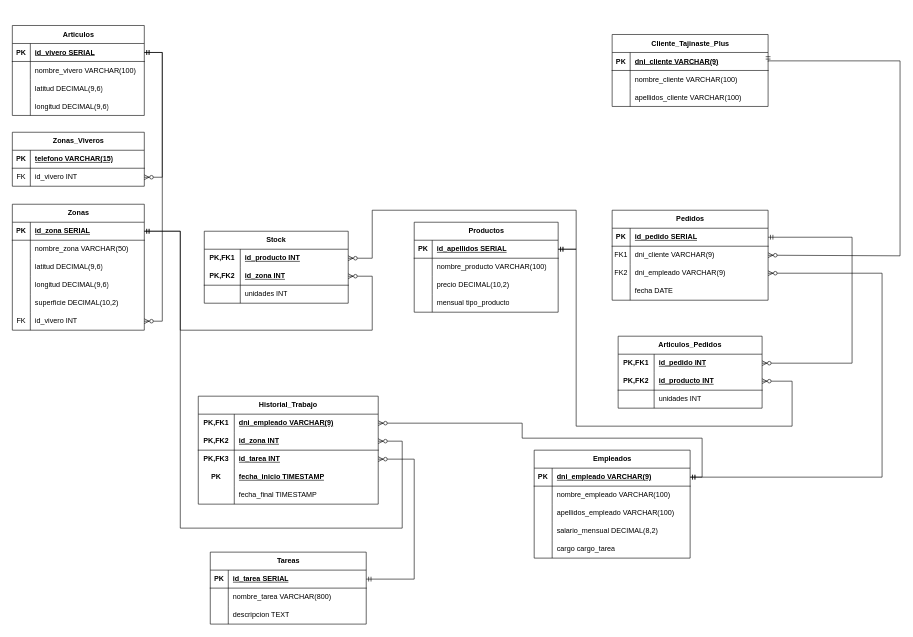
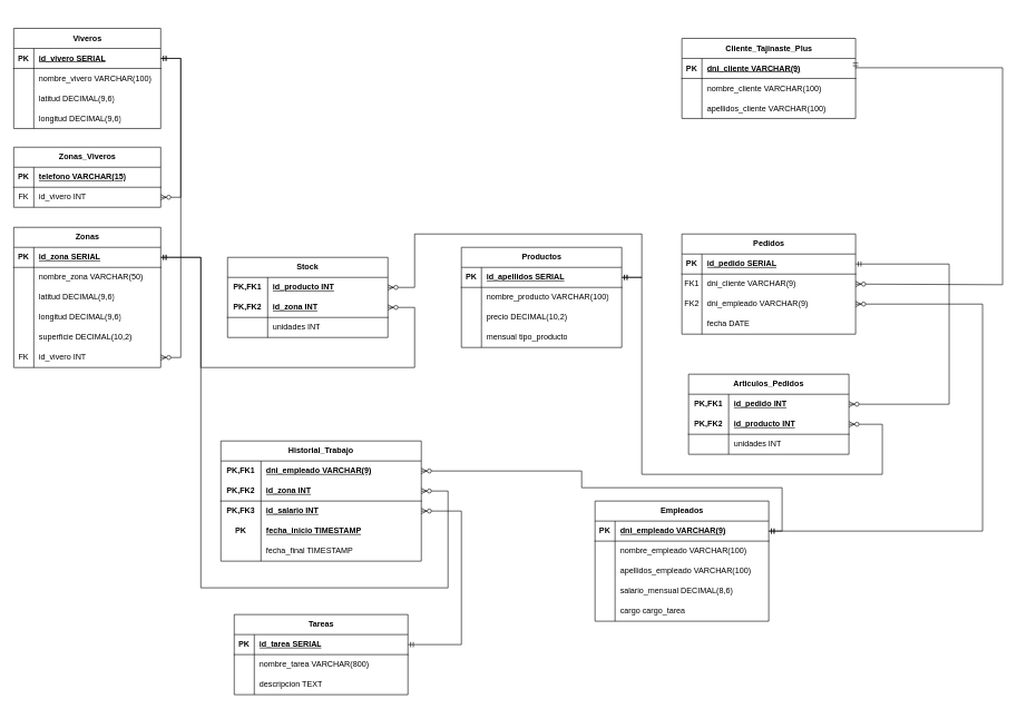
- <mxCell id="2" value="Articulos" style="shape=table;startSize=30;container=1;collapsible=1;childLayout=tableLayout;fixedRows=1;rowLines=0;fontStyle=1;align=center;resizeLast=1;html=1;" vertex="1" parent="1"><mxGeometry x="20" y="42" width="220" height="150" as="geometry" /></mxCell>
+ <mxCell id="2" value="Viveros" style="shape=table;startSize=30;container=1;collapsible=1;childLayout=tableLayout;fixedRows=1;rowLines=0;fontStyle=1;align=center;resizeLast=1;html=1;" vertex="1" parent="1"><mxGeometry x="20" y="42" width="220" height="150" as="geometry" /></mxCell>
- <mxCell id="127" value="&lt;b&gt;&lt;u&gt;id_tarea INT&lt;/u&gt;&lt;/b&gt;" style="shape=partialRectangle;connectable=0;fillColor=none;top=0;left=0;bottom=0;right=0;align=left;spacingLeft=6;overflow=hidden;html=1;whiteSpace=wrap;" vertex="1" parent="125"><mxGeometry x="60" width="240" height="30" as="geometry"><mxRectangle width="240" height="30" as="alternateBounds" /></mxGeometry></mxCell>
+ <mxCell id="127" value="&lt;b&gt;&lt;u&gt;id_salario INT&lt;/u&gt;&lt;/b&gt;" style="shape=partialRectangle;connectable=0;fillColor=none;top=0;left=0;bottom=0;right=0;align=left;spacingLeft=6;overflow=hidden;html=1;whiteSpace=wrap;" vertex="1" parent="125"><mxGeometry x="60" width="240" height="30" as="geometry"><mxRectangle width="240" height="30" as="alternateBounds" /></mxGeometry></mxCell>
- <mxCell id="90" value="salario_mensual DECIMAL(8,2)" style="shape=partialRectangle;connectable=0;fillColor=none;top=0;left=0;bottom=0;right=0;align=left;spacingLeft=6;overflow=hidden;whiteSpace=wrap;html=1;" vertex="1" parent="88"><mxGeometry x="30" width="230" height="30" as="geometry"><mxRectangle width="230" height="30" as="alternateBounds" /></mxGeometry></mxCell>
+ <mxCell id="90" value="salario_mensual DECIMAL(8,6)" style="shape=partialRectangle;connectable=0;fillColor=none;top=0;left=0;bottom=0;right=0;align=left;spacingLeft=6;overflow=hidden;whiteSpace=wrap;html=1;" vertex="1" parent="88"><mxGeometry x="30" width="230" height="30" as="geometry"><mxRectangle width="230" height="30" as="alternateBounds" /></mxGeometry></mxCell>
